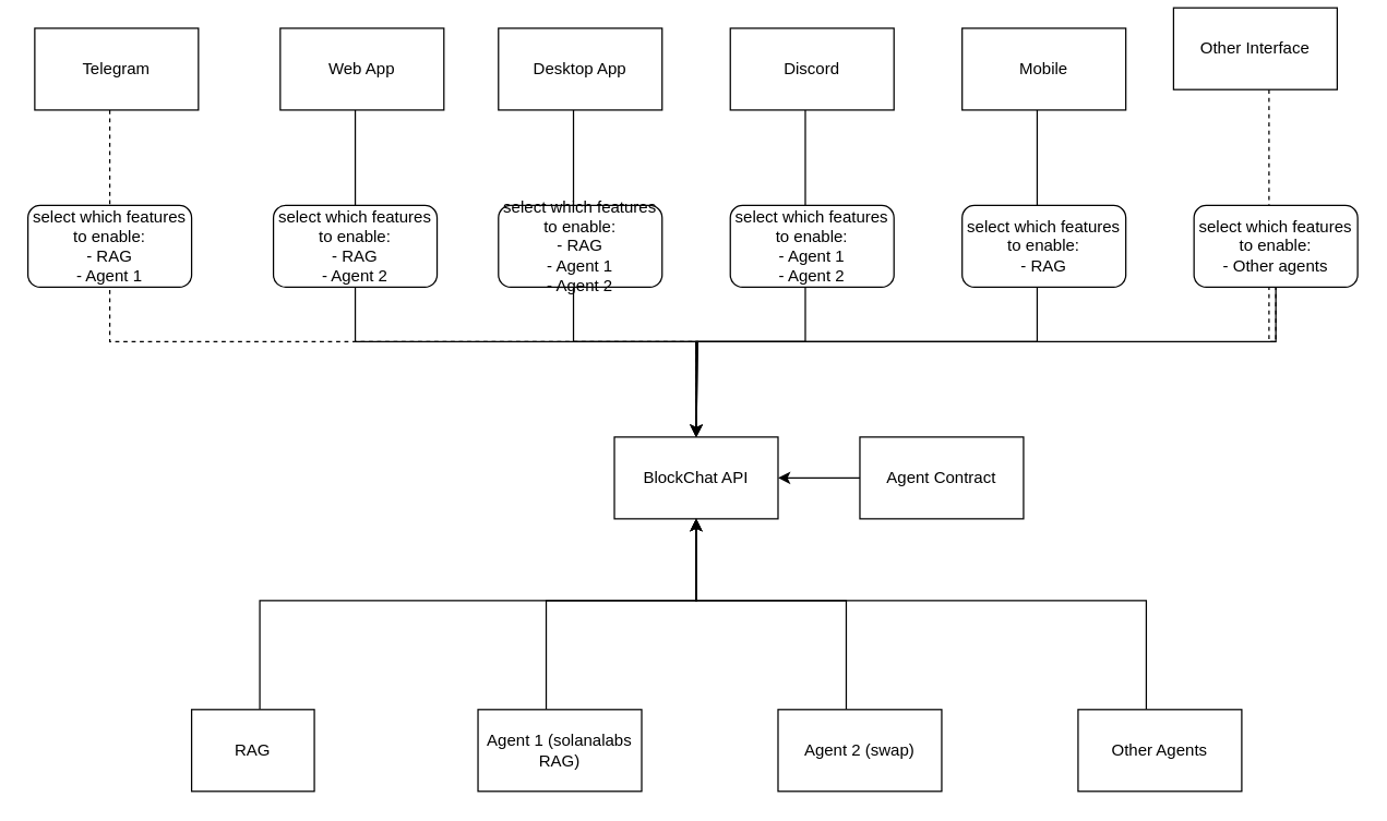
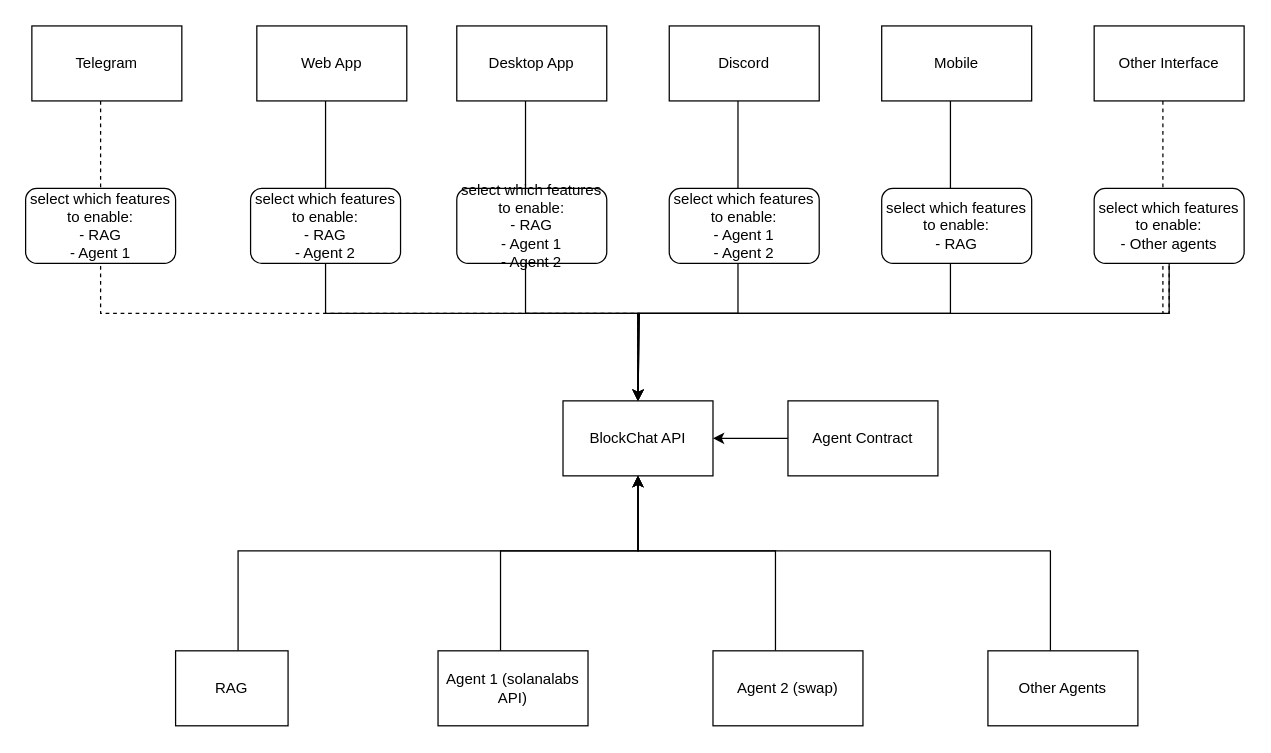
- <mxCell id="11" value="Other Interface" style="rounded=0;whiteSpace=wrap;html=1;" vertex="1" parent="1"><mxGeometry x="860" y="5" width="120" height="60" as="geometry" /></mxCell>
+ <mxCell id="11" value="Other Interface" style="rounded=0;whiteSpace=wrap;html=1;" vertex="1" parent="1"><mxGeometry x="875" y="20" width="120" height="60" as="geometry" /></mxCell>
- <mxCell id="14" value="Agent 1 (solanalabs RAG)" style="rounded=0;whiteSpace=wrap;html=1;" vertex="1" parent="1"><mxGeometry x="350" y="520" width="120" height="60" as="geometry" /></mxCell>
+ <mxCell id="14" value="Agent 1 (solanalabs API)" style="rounded=0;whiteSpace=wrap;html=1;" vertex="1" parent="1"><mxGeometry x="350" y="520" width="120" height="60" as="geometry" /></mxCell>
